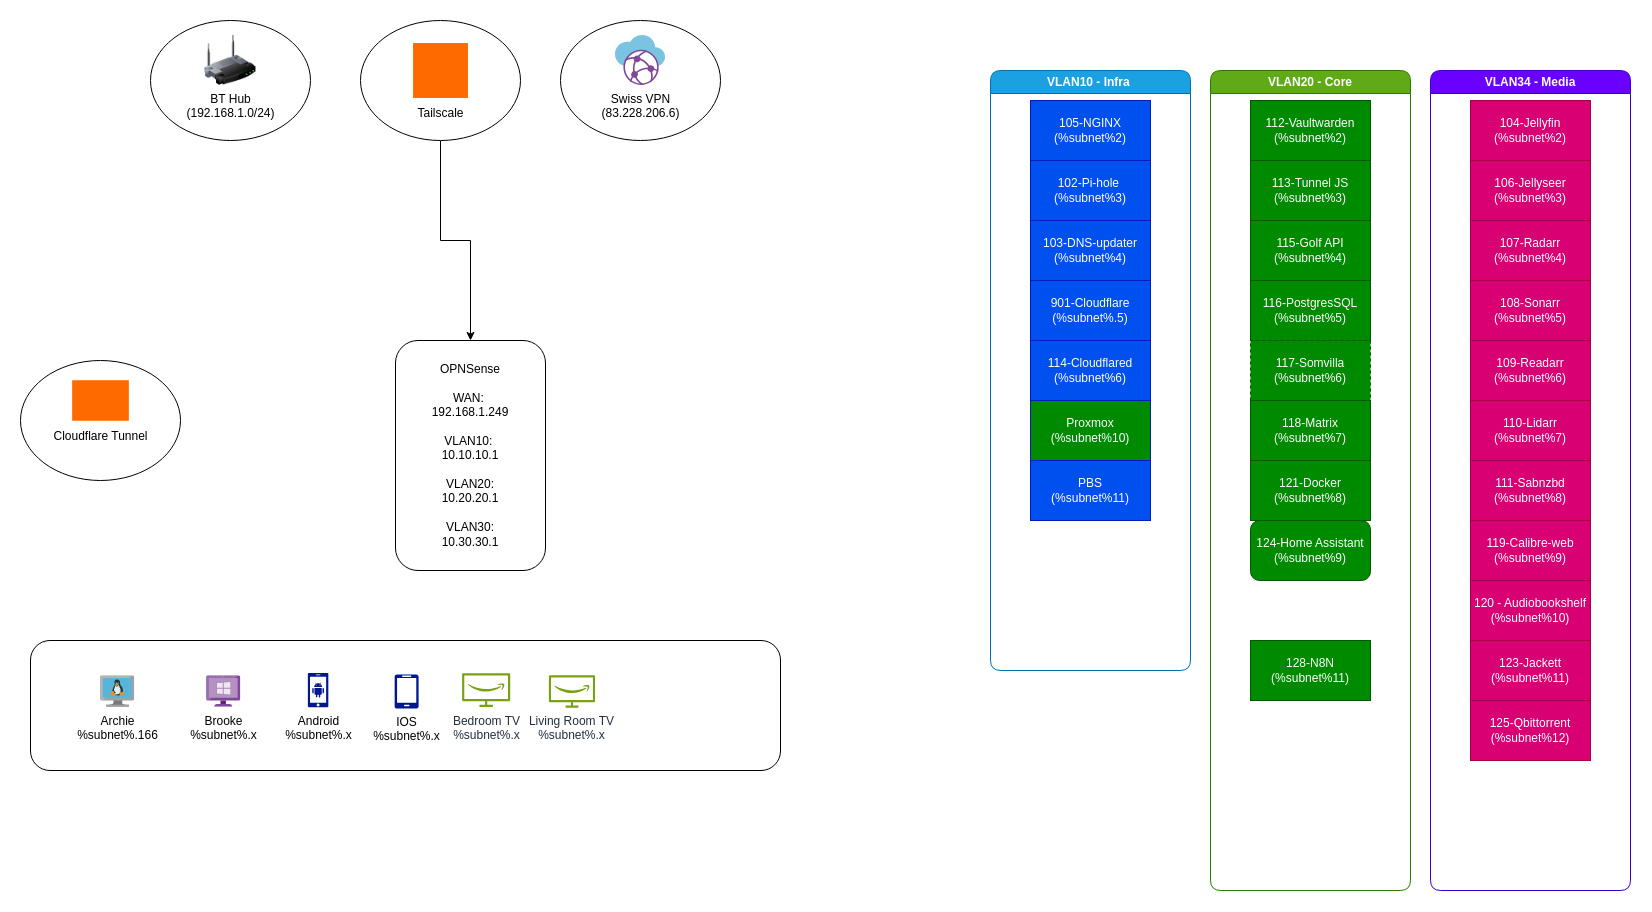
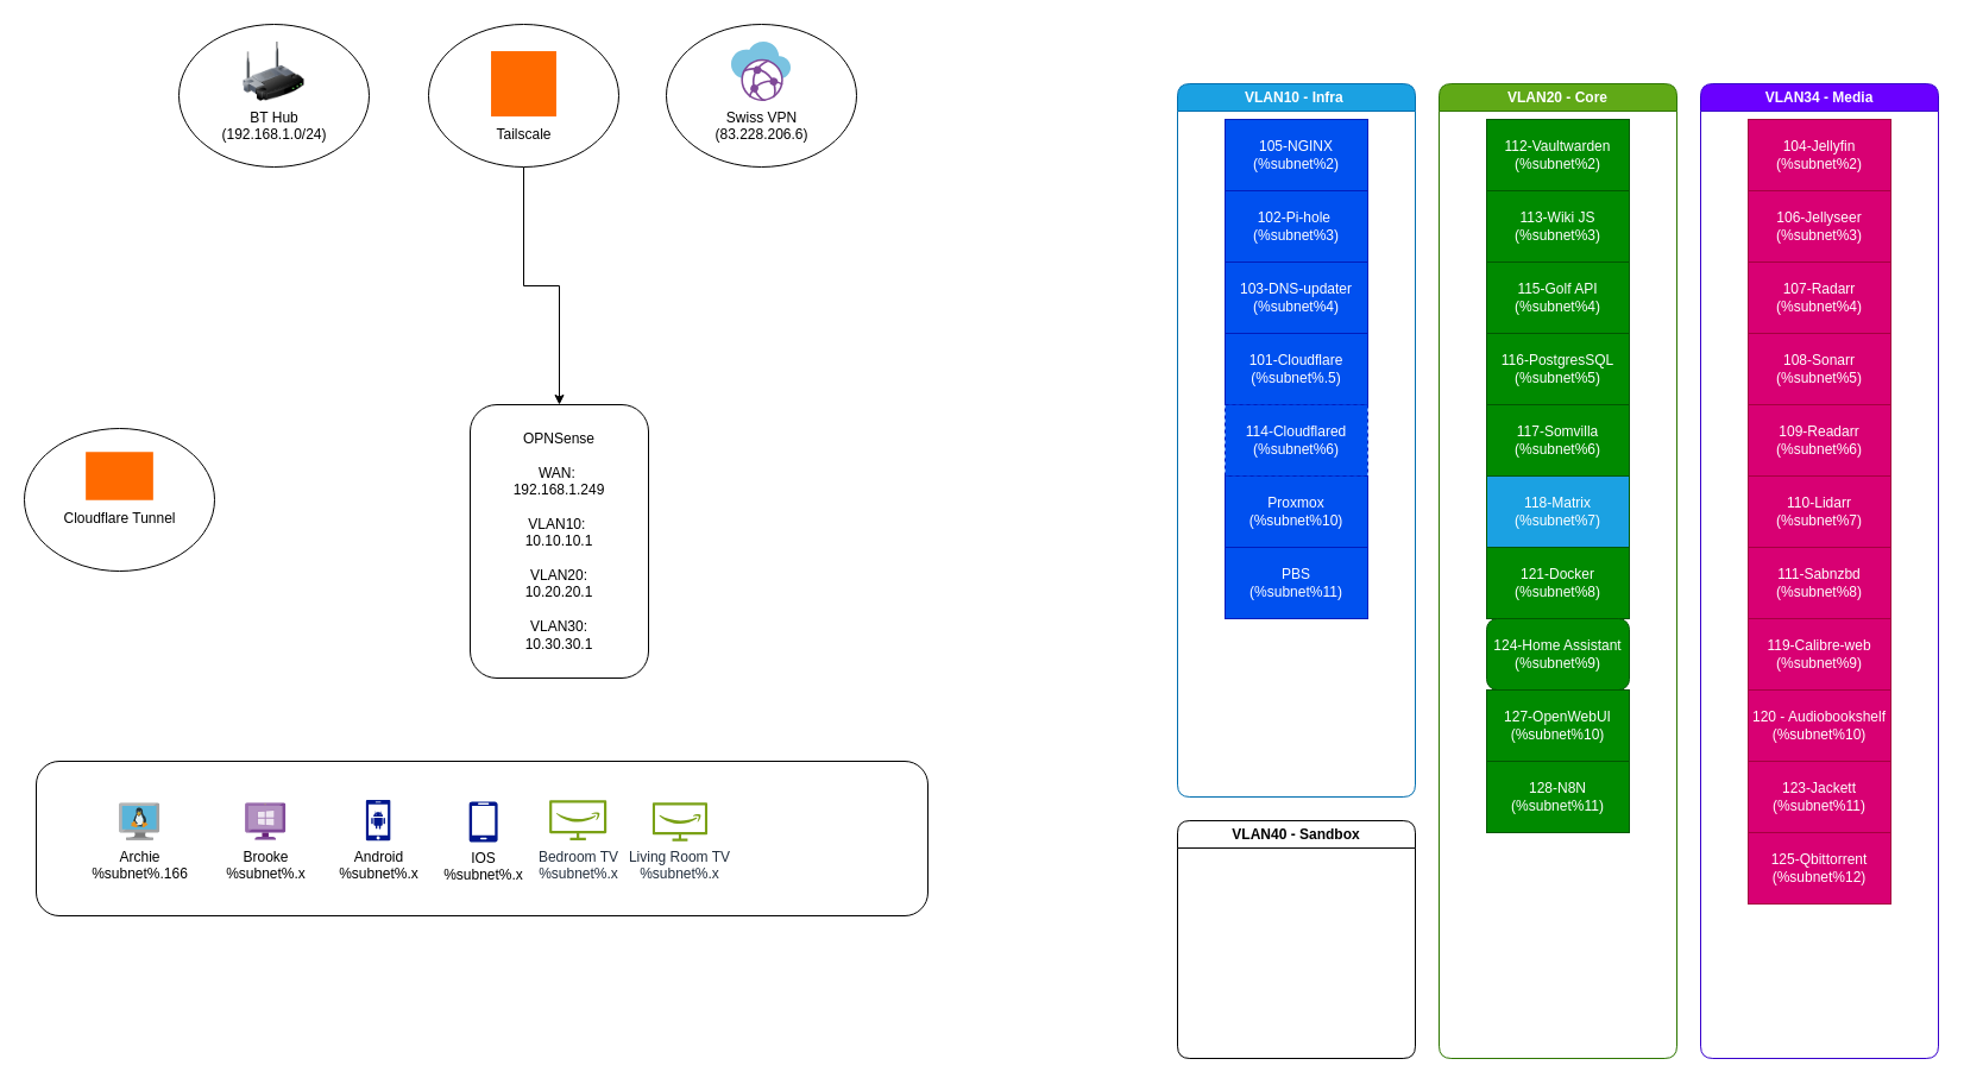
- <mxCell id="34" value="&lt;div&gt;113-Tunnel JS&lt;/div&gt;&lt;div&gt;(%subnet%3)&lt;/div&gt;" style="rounded=0;whiteSpace=wrap;html=1;fillColor=#008a00;fontColor=#ffffff;strokeColor=#005700;" vertex="1" parent="32"><mxGeometry x="40" y="90" width="120" height="60" as="geometry" /></mxCell>
+ <mxCell id="34" value="&lt;div&gt;113-Wiki JS&lt;/div&gt;&lt;div&gt;(%subnet%3)&lt;/div&gt;" style="rounded=0;whiteSpace=wrap;html=1;fillColor=#008a00;fontColor=#ffffff;strokeColor=#005700;" vertex="1" parent="32"><mxGeometry x="40" y="90" width="120" height="60" as="geometry" /></mxCell>
- <mxCell id="27" value="&lt;div&gt;901-Cloudflare&lt;/div&gt;&lt;div&gt;(%subnet%.5)&lt;/div&gt;" style="rounded=0;whiteSpace=wrap;html=1;fillColor=#0050ef;fontColor=#ffffff;strokeColor=#001DBC;" vertex="1" parent="24"><mxGeometry x="40" y="210" width="120" height="60" as="geometry" /></mxCell>
+ <mxCell id="27" value="&lt;div&gt;101-Cloudflare&lt;/div&gt;&lt;div&gt;(%subnet%.5)&lt;/div&gt;" style="rounded=0;whiteSpace=wrap;html=1;fillColor=#0050ef;fontColor=#ffffff;strokeColor=#001DBC;" vertex="1" parent="24"><mxGeometry x="40" y="210" width="120" height="60" as="geometry" /></mxCell>
- <mxCell id="29" value="&lt;div&gt;114-Cloudflared&lt;/div&gt;&lt;div&gt;(%subnet%6)&lt;/div&gt;" style="rounded=0;whiteSpace=wrap;html=1;fillColor=#0050ef;fontColor=#ffffff;strokeColor=#001DBC;" vertex="1" parent="24"><mxGeometry x="40" y="270" width="120" height="60" as="geometry" /></mxCell>
+ <mxCell id="29" value="&lt;div&gt;114-Cloudflared&lt;/div&gt;&lt;div&gt;(%subnet%6)&lt;/div&gt;" style="rounded=0;whiteSpace=wrap;html=1;fillColor=#0050ef;fontColor=#ffffff;strokeColor=#001DBC;dashed=1;" vertex="1" parent="24"><mxGeometry x="40" y="270" width="120" height="60" as="geometry" /></mxCell>
- <mxCell id="37" value="&lt;div&gt;117-Somvilla&lt;/div&gt;&lt;div&gt;(%subnet%6)&lt;/div&gt;" style="rounded=0;whiteSpace=wrap;html=1;fillColor=#008a00;fontColor=#ffffff;strokeColor=#005700;dashed=1;" vertex="1" parent="32"><mxGeometry x="40" y="270" width="120" height="60" as="geometry" /></mxCell>
+ <mxCell id="37" value="&lt;div&gt;117-Somvilla&lt;/div&gt;&lt;div&gt;(%subnet%6)&lt;/div&gt;" style="rounded=0;whiteSpace=wrap;html=1;fillColor=#008a00;fontColor=#ffffff;strokeColor=#005700;" vertex="1" parent="32"><mxGeometry x="40" y="270" width="120" height="60" as="geometry" /></mxCell>
- <mxCell id="28" value="&lt;div&gt;Proxmox&lt;/div&gt;&lt;div&gt;(%subnet%10)&lt;/div&gt;" style="rounded=0;whiteSpace=wrap;html=1;fillColor=#008a00;fontColor=#ffffff;strokeColor=#001DBC;" vertex="1" parent="24"><mxGeometry x="40" y="330" width="120" height="60" as="geometry" /></mxCell>
+ <mxCell id="28" value="&lt;div&gt;Proxmox&lt;/div&gt;&lt;div&gt;(%subnet%10)&lt;/div&gt;" style="rounded=0;whiteSpace=wrap;html=1;fillColor=#0050ef;fontColor=#ffffff;strokeColor=#001DBC;" vertex="1" parent="24"><mxGeometry x="40" y="330" width="120" height="60" as="geometry" /></mxCell>
- <mxCell id="38" value="&lt;div&gt;118-Matrix&lt;/div&gt;&lt;div&gt;(%subnet%7)&lt;/div&gt;" style="rounded=0;whiteSpace=wrap;html=1;fillColor=#008a00;fontColor=#ffffff;strokeColor=#005700;" vertex="1" parent="32"><mxGeometry x="40" y="330" width="120" height="60" as="geometry" /></mxCell>
+ <mxCell id="38" value="&lt;div&gt;118-Matrix&lt;/div&gt;&lt;div&gt;(%subnet%7)&lt;/div&gt;" style="rounded=0;whiteSpace=wrap;html=1;fillColor=#1ba1e2;fontColor=#ffffff;strokeColor=#005700;" vertex="1" parent="32"><mxGeometry x="40" y="330" width="120" height="60" as="geometry" /></mxCell>
+ <mxCell id="41" value="&lt;div&gt;127-OpenWebUI&lt;/div&gt;&lt;div&gt;(%subnet%10)&lt;/div&gt;" style="rounded=0;whiteSpace=wrap;html=1;fillColor=#008a00;fontColor=#ffffff;strokeColor=#005700;" vertex="1" parent="32"><mxGeometry x="40" y="510" width="120" height="60" as="geometry" /></mxCell>
+ <mxCell id="43" value="VLAN40 - Sandbox" style="swimlane;whiteSpace=wrap;html=1;rounded=1;collapsible=0;" vertex="1" parent="1"><mxGeometry x="990" y="690" width="200" height="200" as="geometry" /></mxCell>
